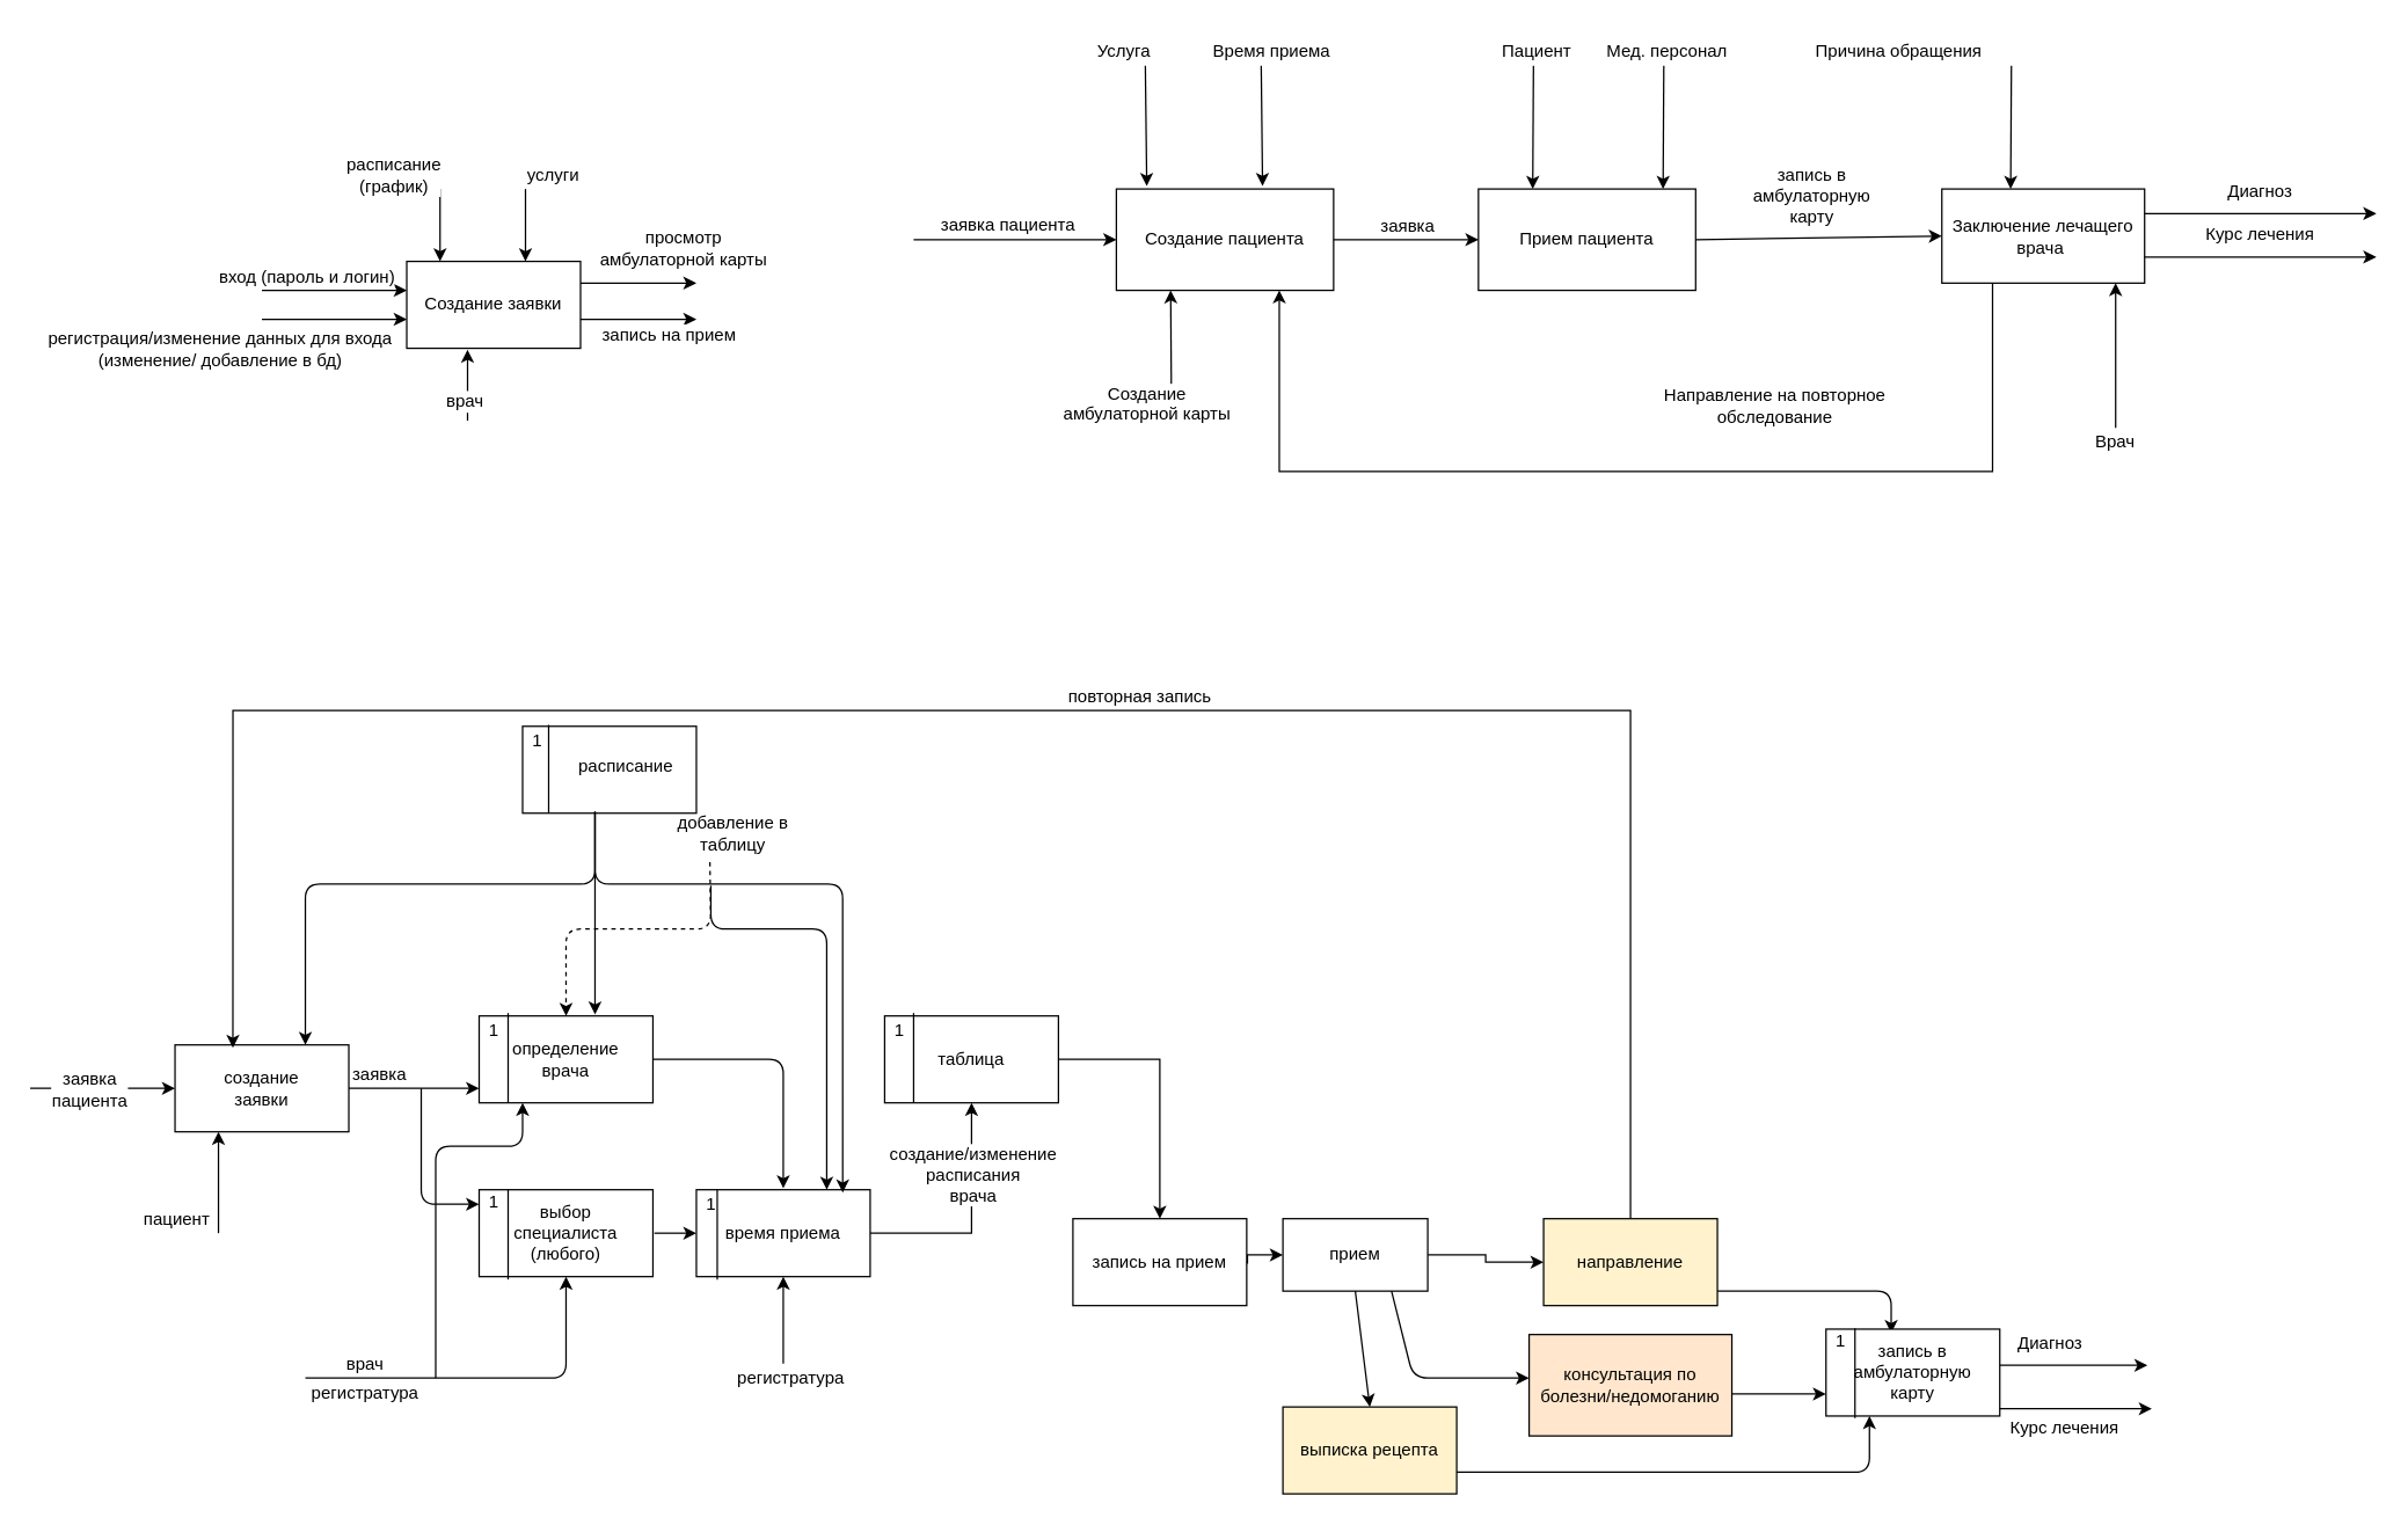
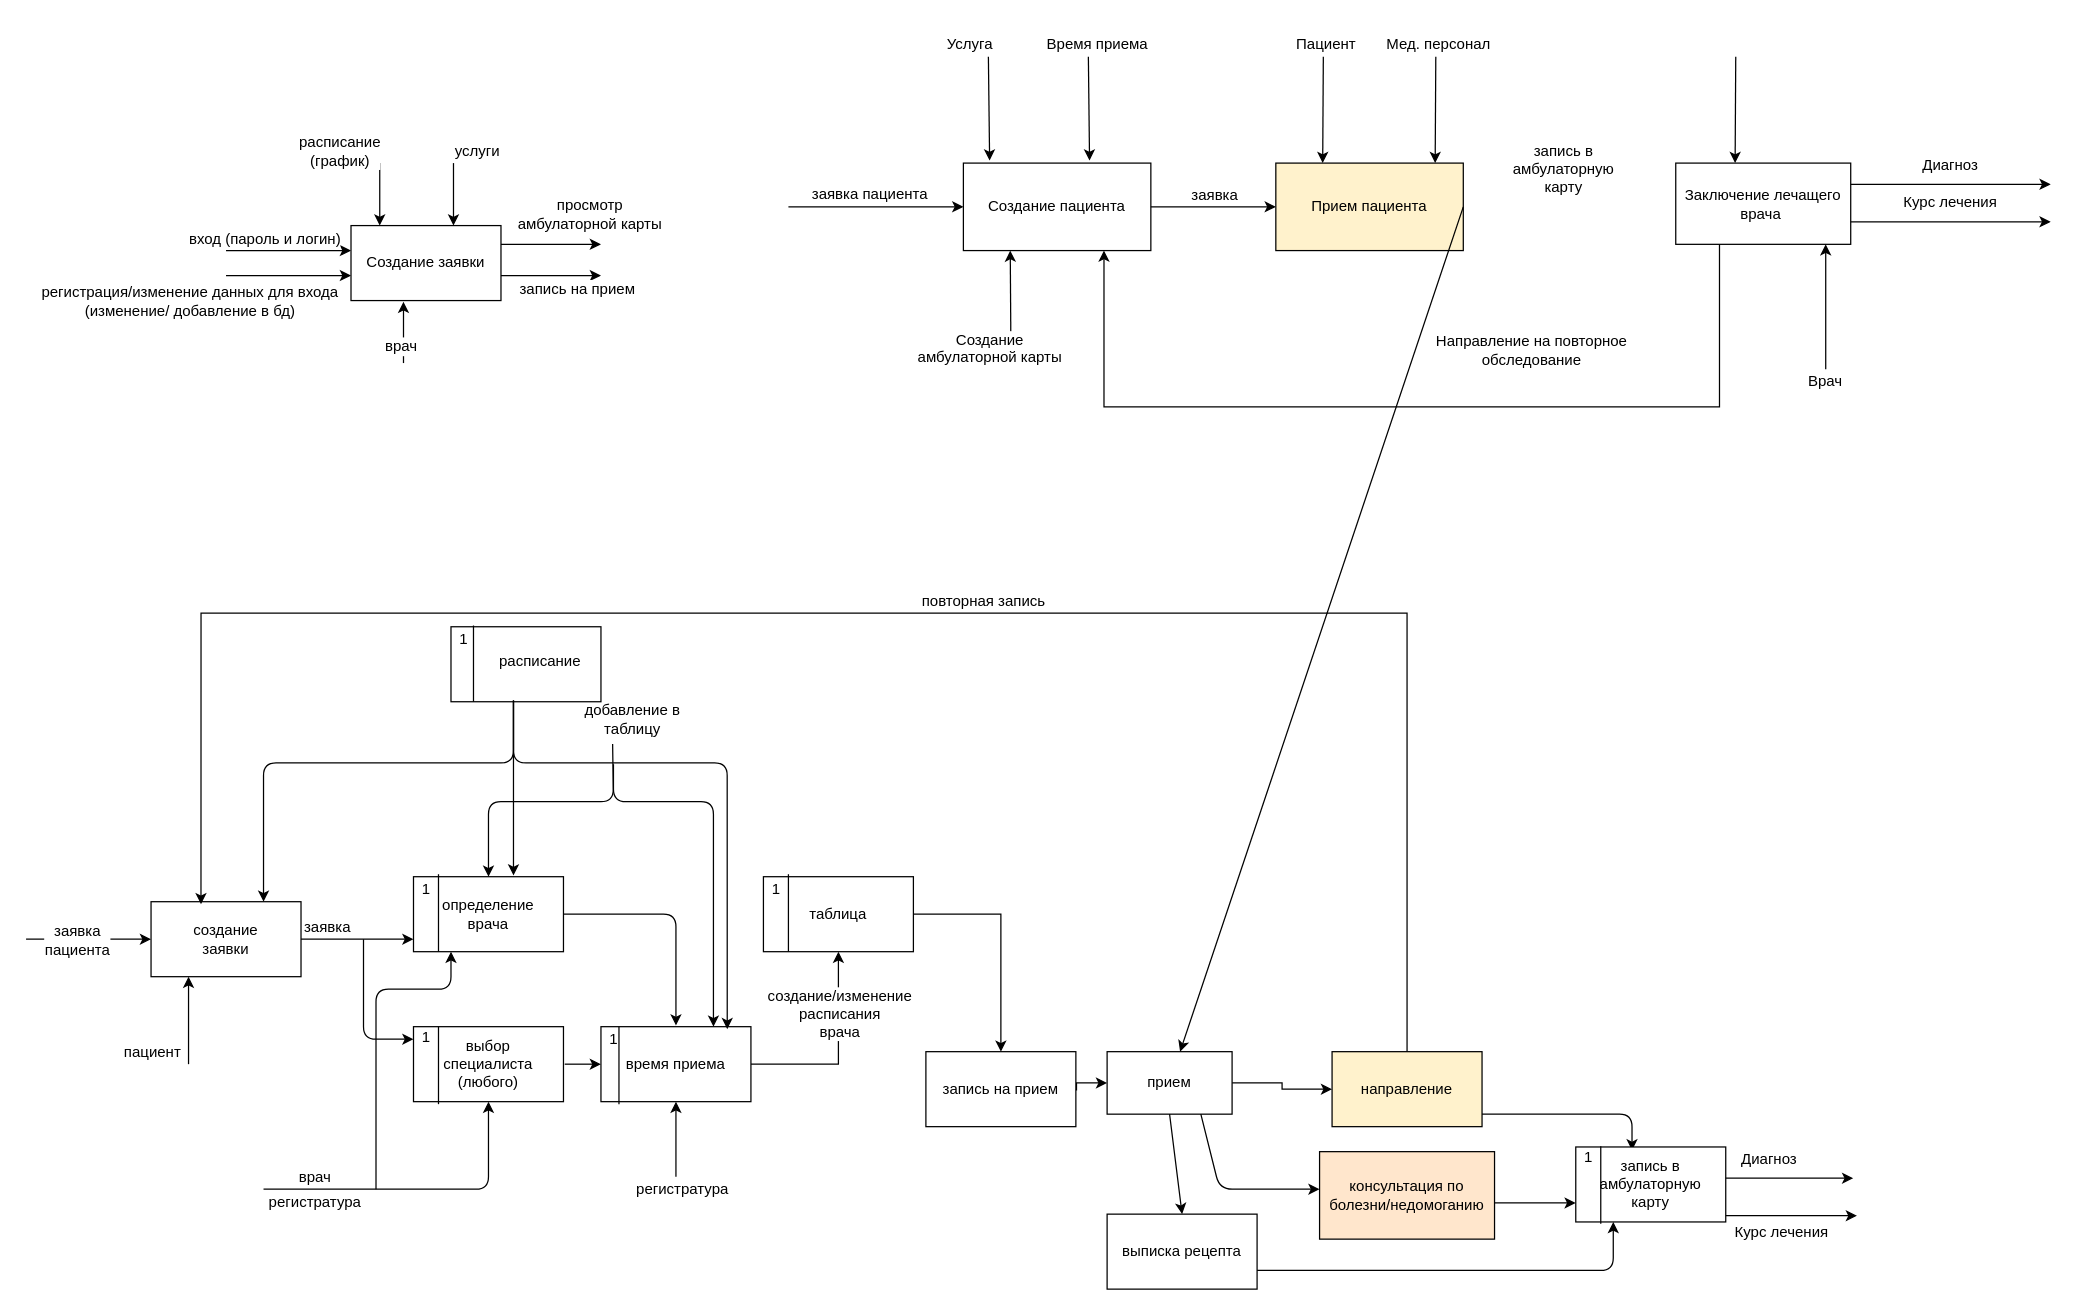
- <mxCell id="90" value="Причина обращения" style="text;html=1;align=center;verticalAlign=middle;resizable=0;points=[];autosize=1;" vertex="1" parent="1"><mxGeometry x="1245" y="25" width="130" height="20" as="geometry" /></mxCell>
- <mxCell id="77" value="" style="endArrow=classic;html=1;exitX=1;exitY=0.5;exitDx=0;exitDy=0;entryX=0;entryY=0.5;entryDx=0;entryDy=0;" edge="1" parent="1" source="76" target="79"><mxGeometry width="50" height="50" relative="1" as="geometry"><mxPoint x="940" y="265" as="sourcePoint" /><mxPoint x="1260" y="165" as="targetPoint" /></mxGeometry></mxCell>
+ <mxCell id="77" value="" style="endArrow=classic;html=1;exitX=1;exitY=0.5;exitDx=0;exitDy=0;" edge="1" parent="1" source="76" target="26"><mxGeometry width="50" height="50" relative="1" as="geometry"><mxPoint x="940" y="265" as="sourcePoint" /><mxPoint x="1260" y="165" as="targetPoint" /></mxGeometry></mxCell>
- <mxCell id="76" value="Прием пациента" style="rounded=0;whiteSpace=wrap;html=1;" vertex="1" parent="1"><mxGeometry x="1020" y="130" width="150" height="70" as="geometry" /></mxCell>
+ <mxCell id="76" value="Прием пациента" style="rounded=0;whiteSpace=wrap;html=1;fillColor=#fff2cc;" vertex="1" parent="1"><mxGeometry x="1020" y="130" width="150" height="70" as="geometry" /></mxCell>
- <mxCell id="35" value="" style="endArrow=classic;html=1;entryX=0.5;entryY=0;entryDx=0;entryDy=0;exitX=0.326;exitY=1.159;exitDx=0;exitDy=0;exitPerimeter=0;dashed=1;" parent="1" target="11" edge="1" source="36"><mxGeometry width="50" height="50" relative="1" as="geometry"><mxPoint x="490" y="611" as="sourcePoint" /><mxPoint x="760" y="791" as="targetPoint" /><Array as="points"><mxPoint x="490" y="641" /><mxPoint x="390" y="641" /></Array></mxGeometry></mxCell>
+ <mxCell id="35" value="" style="endArrow=classic;html=1;entryX=0.5;entryY=0;entryDx=0;entryDy=0;exitX=0.326;exitY=1.159;exitDx=0;exitDy=0;exitPerimeter=0;" parent="1" target="11" edge="1" source="36"><mxGeometry width="50" height="50" relative="1" as="geometry"><mxPoint x="490" y="611" as="sourcePoint" /><mxPoint x="760" y="791" as="targetPoint" /><Array as="points"><mxPoint x="490" y="641" /><mxPoint x="390" y="641" /></Array></mxGeometry></mxCell>
- <mxCell id="31" value="выписка рецепта" style="rounded=0;whiteSpace=wrap;html=1;fillColor=#fff2cc;" parent="1" vertex="1"><mxGeometry x="885" y="971" width="120" height="60" as="geometry" /></mxCell>
+ <mxCell id="31" value="выписка рецепта" style="rounded=0;whiteSpace=wrap;html=1;" parent="1" vertex="1"><mxGeometry x="885" y="971" width="120" height="60" as="geometry" /></mxCell>
